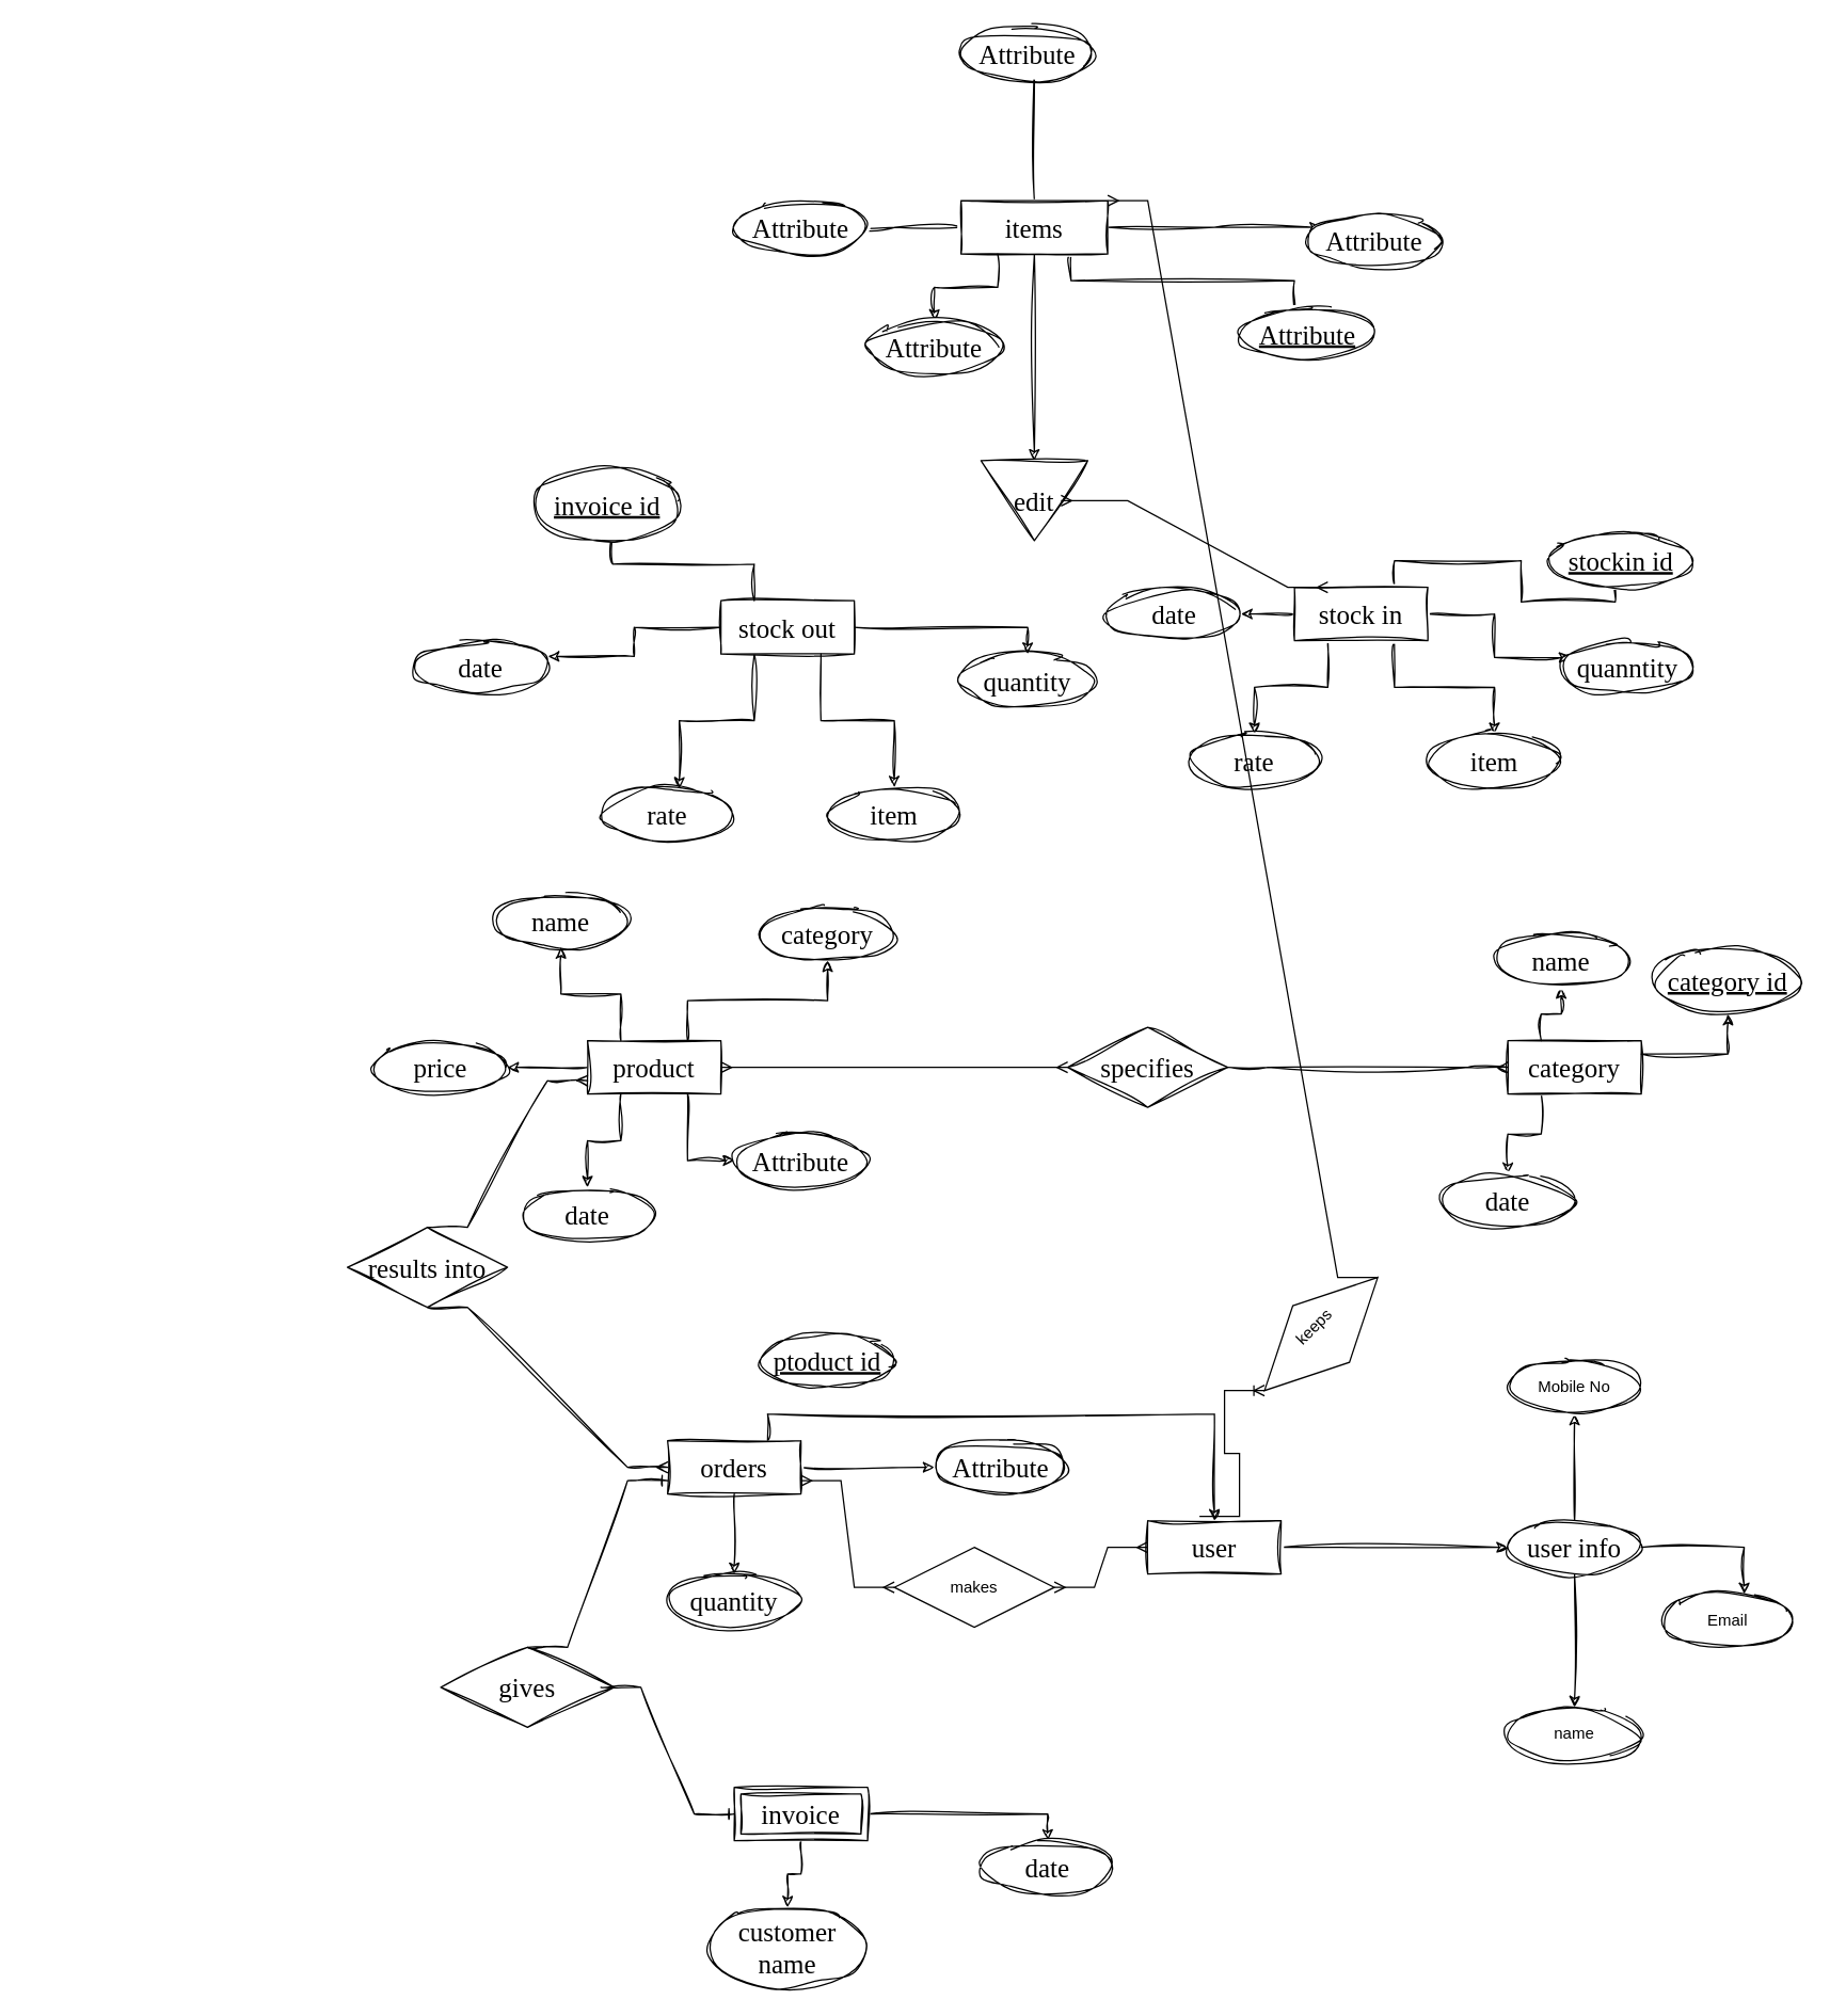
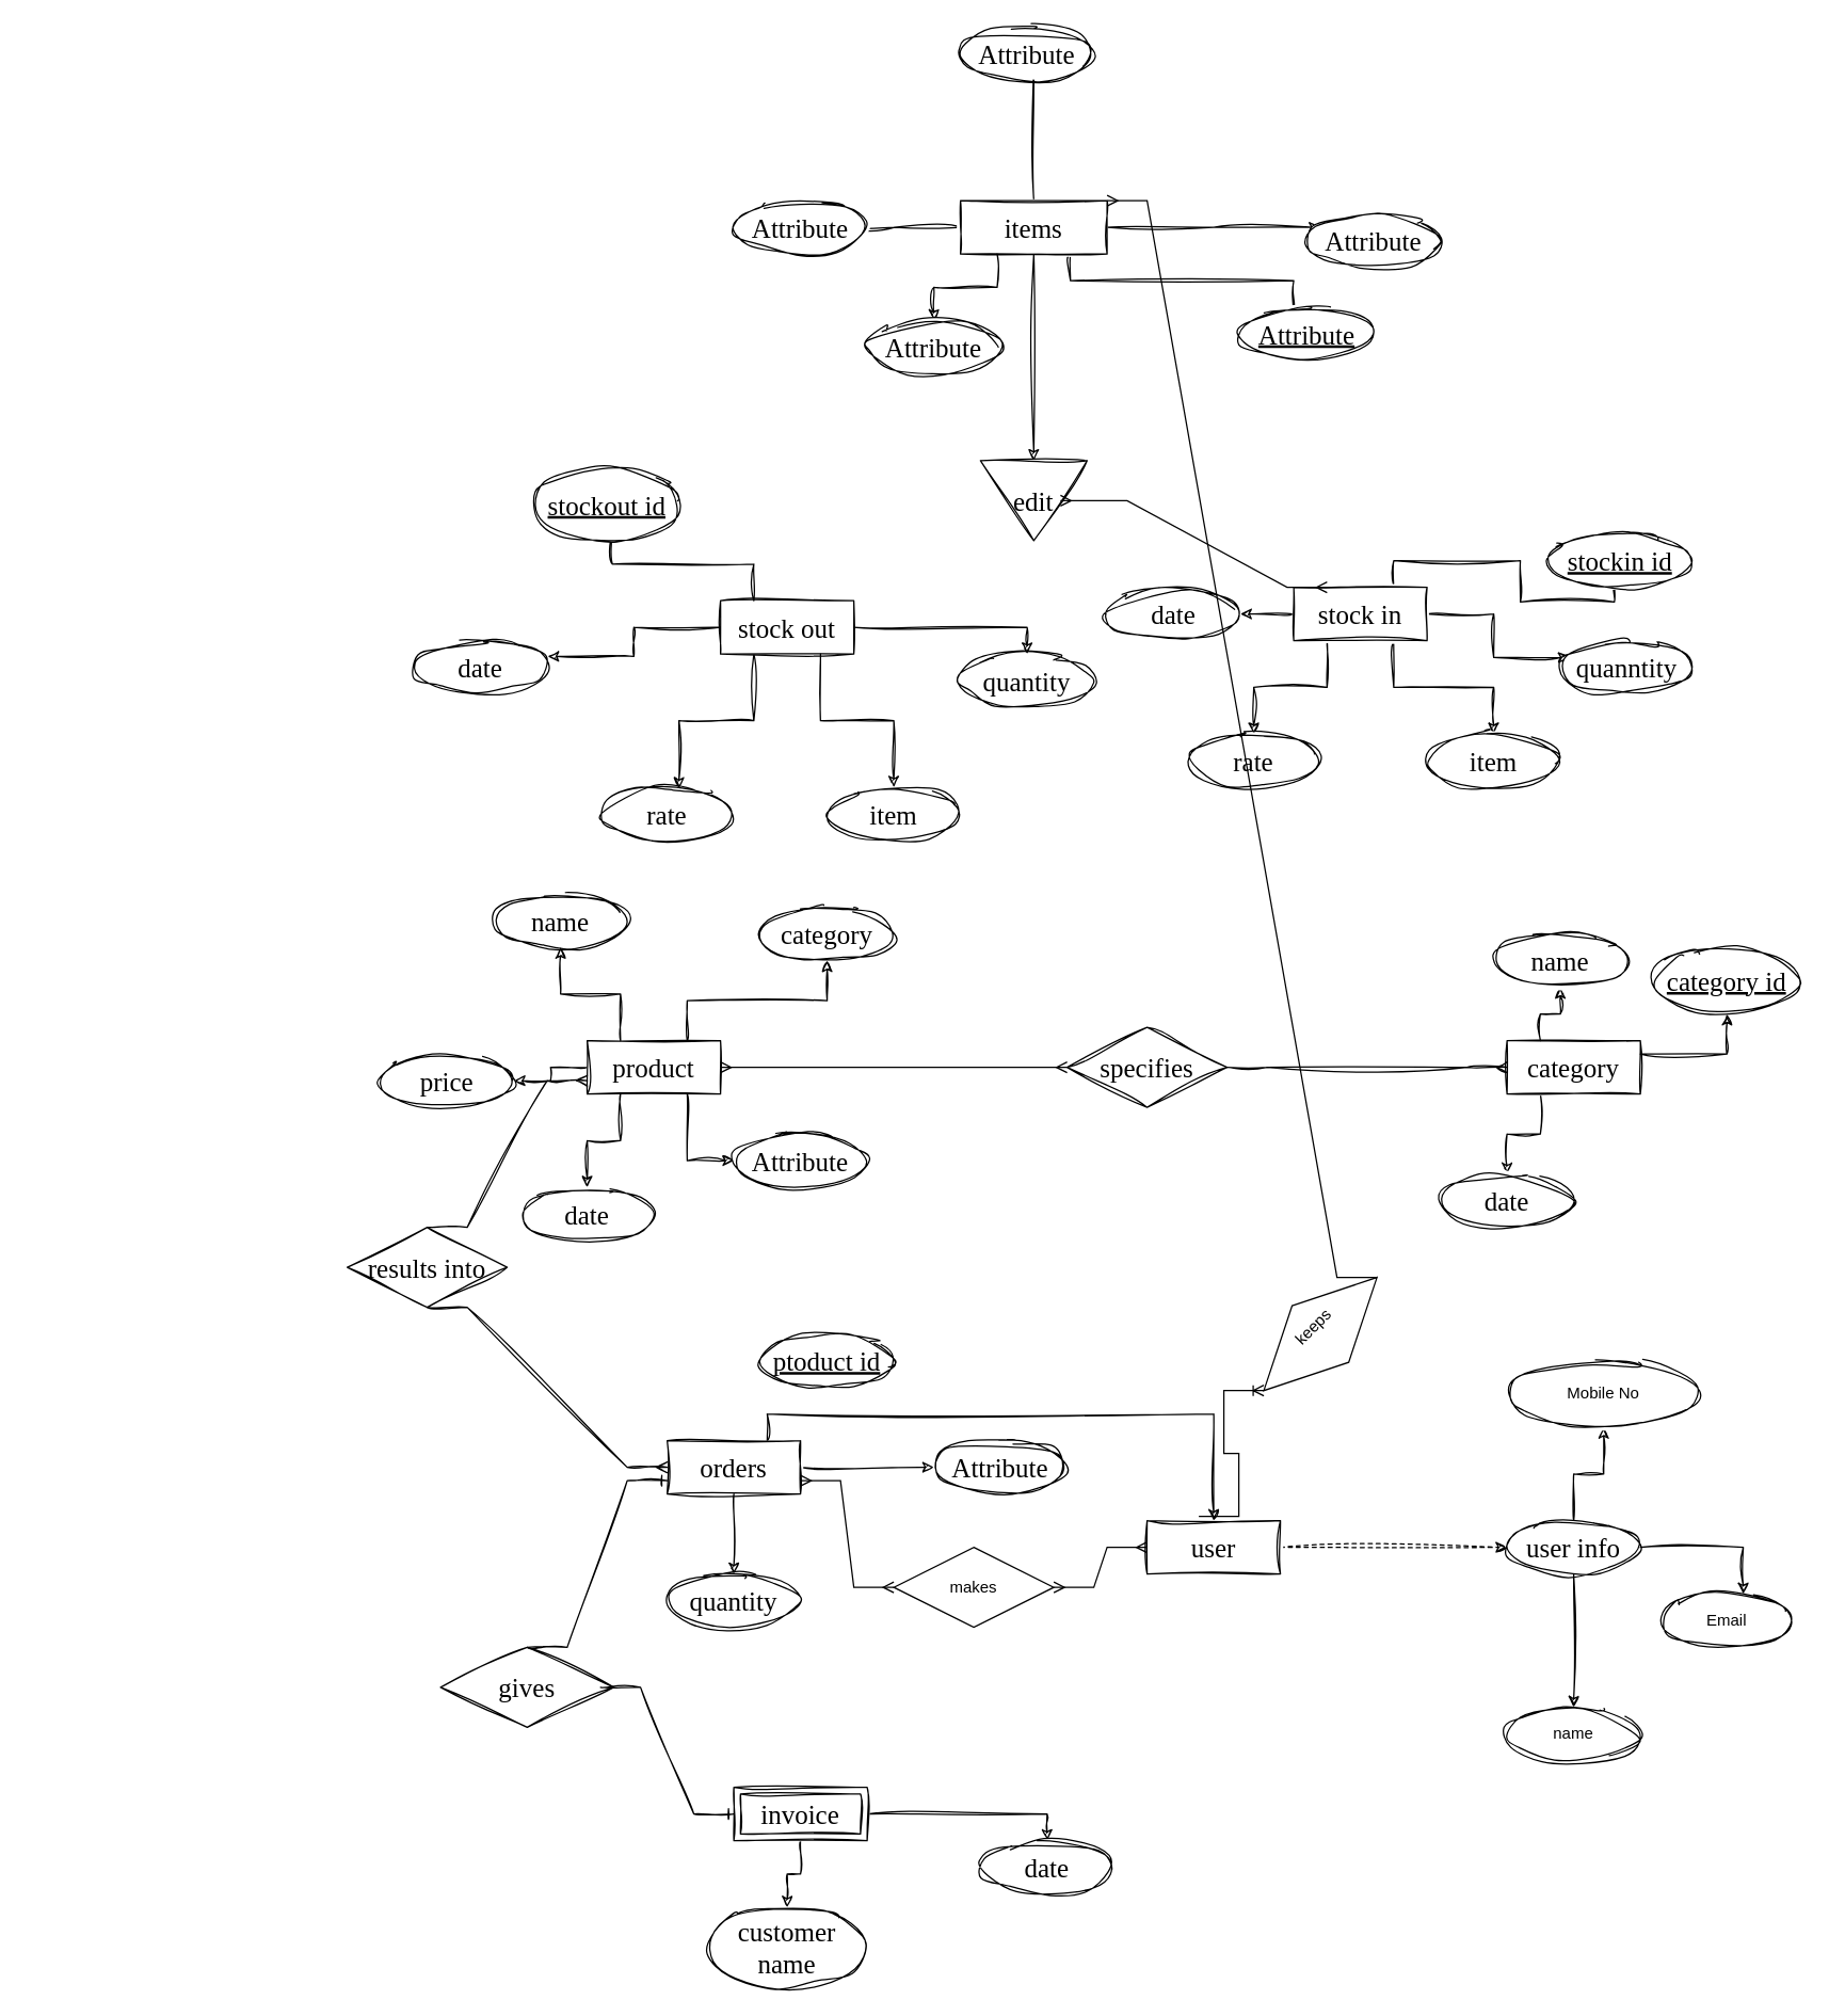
- <mxCell id="31" value="invoice id" style="ellipse;whiteSpace=wrap;html=1;align=center;fontStyle=4;sketch=1;hachureGap=4;jiggle=2;curveFitting=1;fontFamily=Architects Daughter;fontSource=https%3A%2F%2Ffonts.googleapis.com%2Fcss%3Ffamily%3DArchitects%2BDaughter;fontSize=20;" parent="1" vertex="1"><mxGeometry x="400" y="350" width="110" height="55" as="geometry" /></mxCell>
+ <mxCell id="31" value="stockout id" style="ellipse;whiteSpace=wrap;html=1;align=center;fontStyle=4;sketch=1;hachureGap=4;jiggle=2;curveFitting=1;fontFamily=Architects Daughter;fontSource=https%3A%2F%2Ffonts.googleapis.com%2Fcss%3Ffamily%3DArchitects%2BDaughter;fontSize=20;" parent="1" vertex="1"><mxGeometry x="400" y="350" width="110" height="55" as="geometry" /></mxCell>
- <mxCell id="45" value="price" style="ellipse;whiteSpace=wrap;html=1;align=center;sketch=1;hachureGap=4;jiggle=2;curveFitting=1;fontFamily=Architects Daughter;fontSource=https%3A%2F%2Ffonts.googleapis.com%2Fcss%3Ffamily%3DArchitects%2BDaughter;fontSize=20;" parent="1" vertex="1"><mxGeometry x="280" y="780" width="100" height="40" as="geometry" /></mxCell>
+ <mxCell id="45" value="price" style="ellipse;whiteSpace=wrap;html=1;align=center;sketch=1;hachureGap=4;jiggle=2;curveFitting=1;fontFamily=Architects Daughter;fontSource=https%3A%2F%2Ffonts.googleapis.com%2Fcss%3Ffamily%3DArchitects%2BDaughter;fontSize=20;" parent="1" vertex="1"><mxGeometry x="285" y="790" width="100" height="40" as="geometry" /></mxCell>
- <mxCell id="82" value="Mobile No" style="ellipse;whiteSpace=wrap;html=1;align=center;sketch=1;hachureGap=4;jiggle=2;curveFitting=1;" parent="1" vertex="1"><mxGeometry x="1130" y="1020" width="100" height="40" as="geometry" /></mxCell>
+ <mxCell id="82" value="Mobile No" style="ellipse;whiteSpace=wrap;html=1;align=center;sketch=1;hachureGap=4;jiggle=2;curveFitting=1;" parent="1" vertex="1"><mxGeometry x="1130" y="1020" width="145" height="50" as="geometry" /></mxCell>
- <mxCell id="69" style="edgeStyle=orthogonalEdgeStyle;rounded=0;sketch=1;hachureGap=4;jiggle=2;curveFitting=1;orthogonalLoop=1;jettySize=auto;html=1;entryX=0;entryY=0.5;entryDx=0;entryDy=0;fontFamily=Architects Daughter;fontSource=https%3A%2F%2Ffonts.googleapis.com%2Fcss%3Ffamily%3DArchitects%2BDaughter;fontSize=16;" parent="1" source="70" target="79" edge="1"><mxGeometry relative="1" as="geometry" /></mxCell>
+ <mxCell id="69" style="edgeStyle=orthogonalEdgeStyle;rounded=0;sketch=1;hachureGap=4;jiggle=2;curveFitting=1;orthogonalLoop=1;jettySize=auto;html=1;entryX=0;entryY=0.5;entryDx=0;entryDy=0;fontFamily=Architects Daughter;fontSource=https%3A%2F%2Ffonts.googleapis.com%2Fcss%3Ffamily%3DArchitects%2BDaughter;fontSize=16;dashed=1;" parent="1" source="70" target="79" edge="1"><mxGeometry relative="1" as="geometry" /></mxCell>
